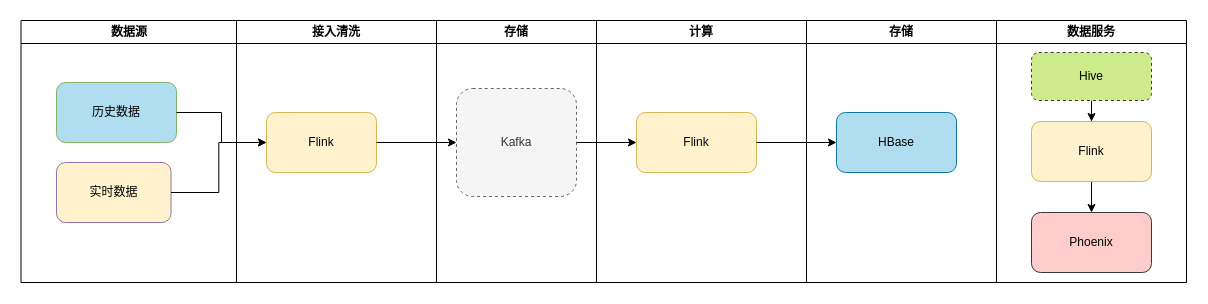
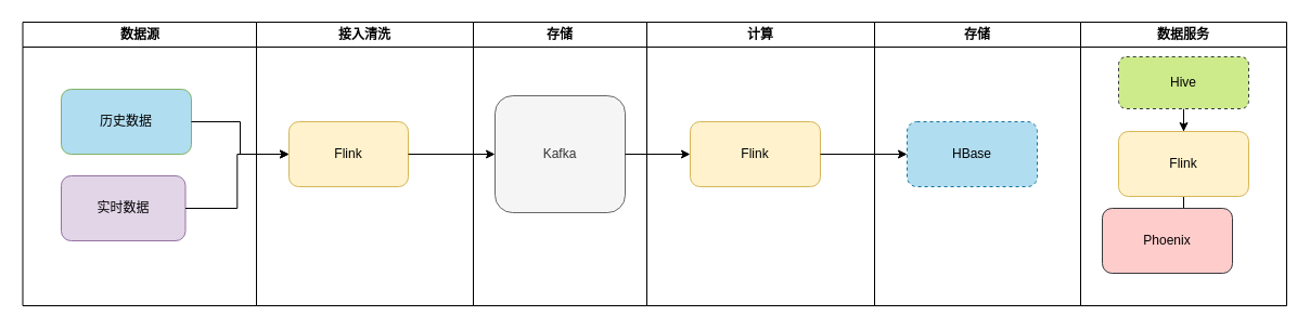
- <mxCell id="8" value="Kafka" style="rounded=1;whiteSpace=wrap;html=1;fillColor=#f5f5f5;fontColor=#333333;strokeColor=#666666;dashed=1;" vertex="1" parent="7"><mxGeometry x="20" y="68" width="120" height="108" as="geometry" /></mxCell>
+ <mxCell id="8" value="Kafka" style="rounded=1;whiteSpace=wrap;html=1;fillColor=#f5f5f5;fontColor=#333333;strokeColor=#666666;" vertex="1" parent="7"><mxGeometry x="20" y="68" width="120" height="108" as="geometry" /></mxCell>
- <mxCell id="12" value="HBase" style="rounded=1;whiteSpace=wrap;html=1;fillColor=#b1ddf0;strokeColor=#10739e;" vertex="1" parent="11"><mxGeometry x="30" y="92" width="120" height="60" as="geometry" /></mxCell>
+ <mxCell id="12" value="HBase" style="rounded=1;whiteSpace=wrap;html=1;fillColor=#b1ddf0;strokeColor=#10739e;dashed=1;" vertex="1" parent="11"><mxGeometry x="30" y="92" width="120" height="60" as="geometry" /></mxCell>
- <mxCell id="4" value="实时数据" style="rounded=1;whiteSpace=wrap;html=1;fillColor=#fff2cc;strokeColor=#9673a6;" vertex="1" parent="2"><mxGeometry x="35.5" y="142" width="114.5" height="60" as="geometry" /></mxCell>
+ <mxCell id="4" value="实时数据" style="rounded=1;whiteSpace=wrap;html=1;fillColor=#e1d5e7;strokeColor=#9673a6;" vertex="1" parent="2"><mxGeometry x="35.5" y="142" width="114.5" height="60" as="geometry" /></mxCell>
- <mxCell id="18" value="Phoenix" style="rounded=1;whiteSpace=wrap;html=1;fillColor=#ffcccc;strokeColor=#36393d;" vertex="1" parent="13"><mxGeometry x="35" y="192" width="120" height="60" as="geometry" /></mxCell>
+ <mxCell id="18" value="Phoenix" style="rounded=1;whiteSpace=wrap;html=1;fillColor=#ffcccc;strokeColor=#36393d;" vertex="1" parent="13"><mxGeometry x="20" y="172" width="120" height="60" as="geometry" /></mxCell>
